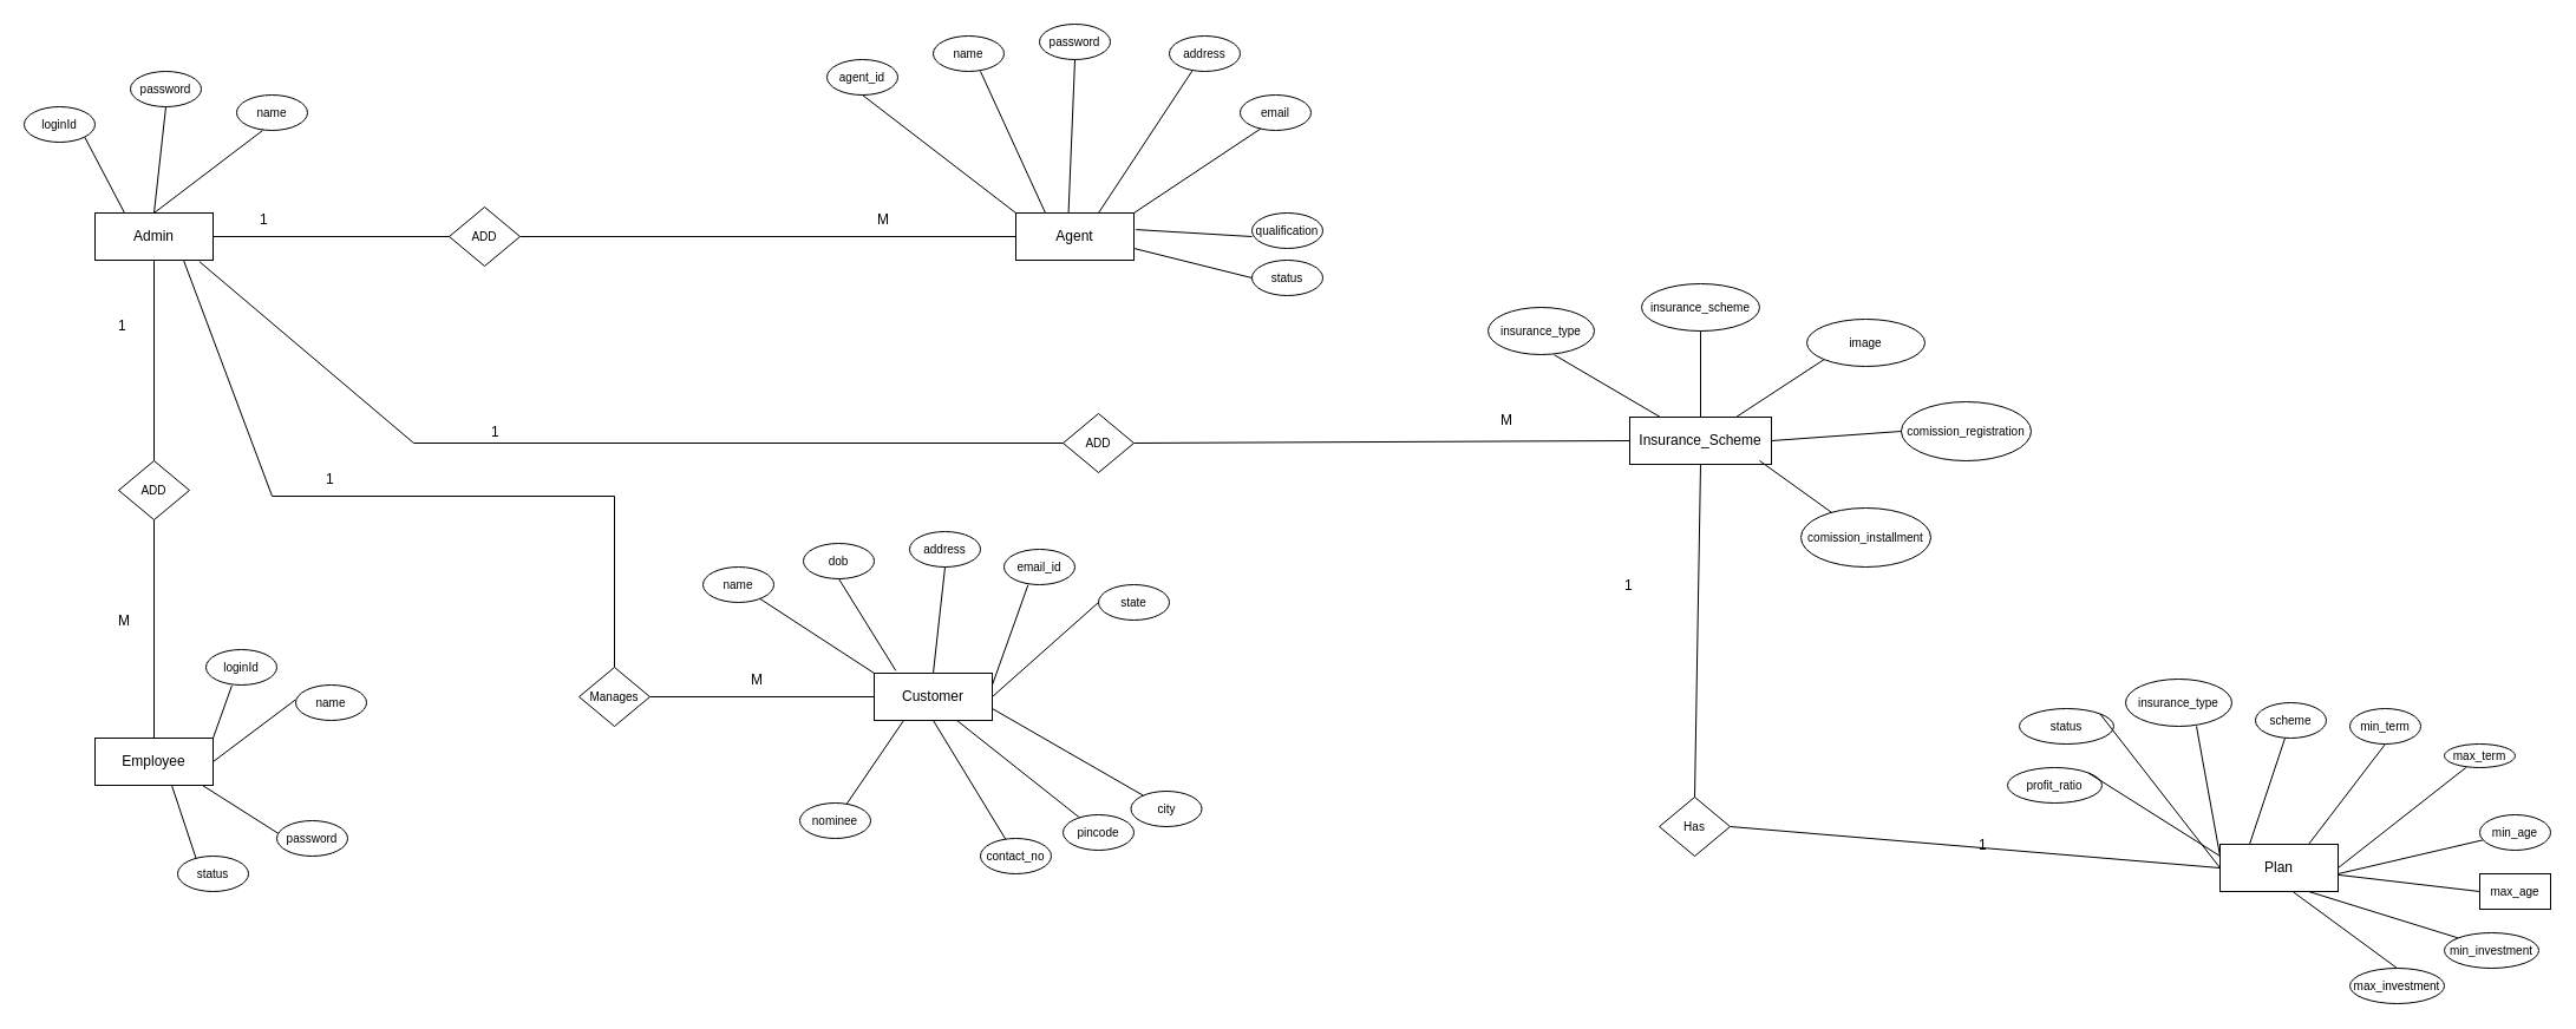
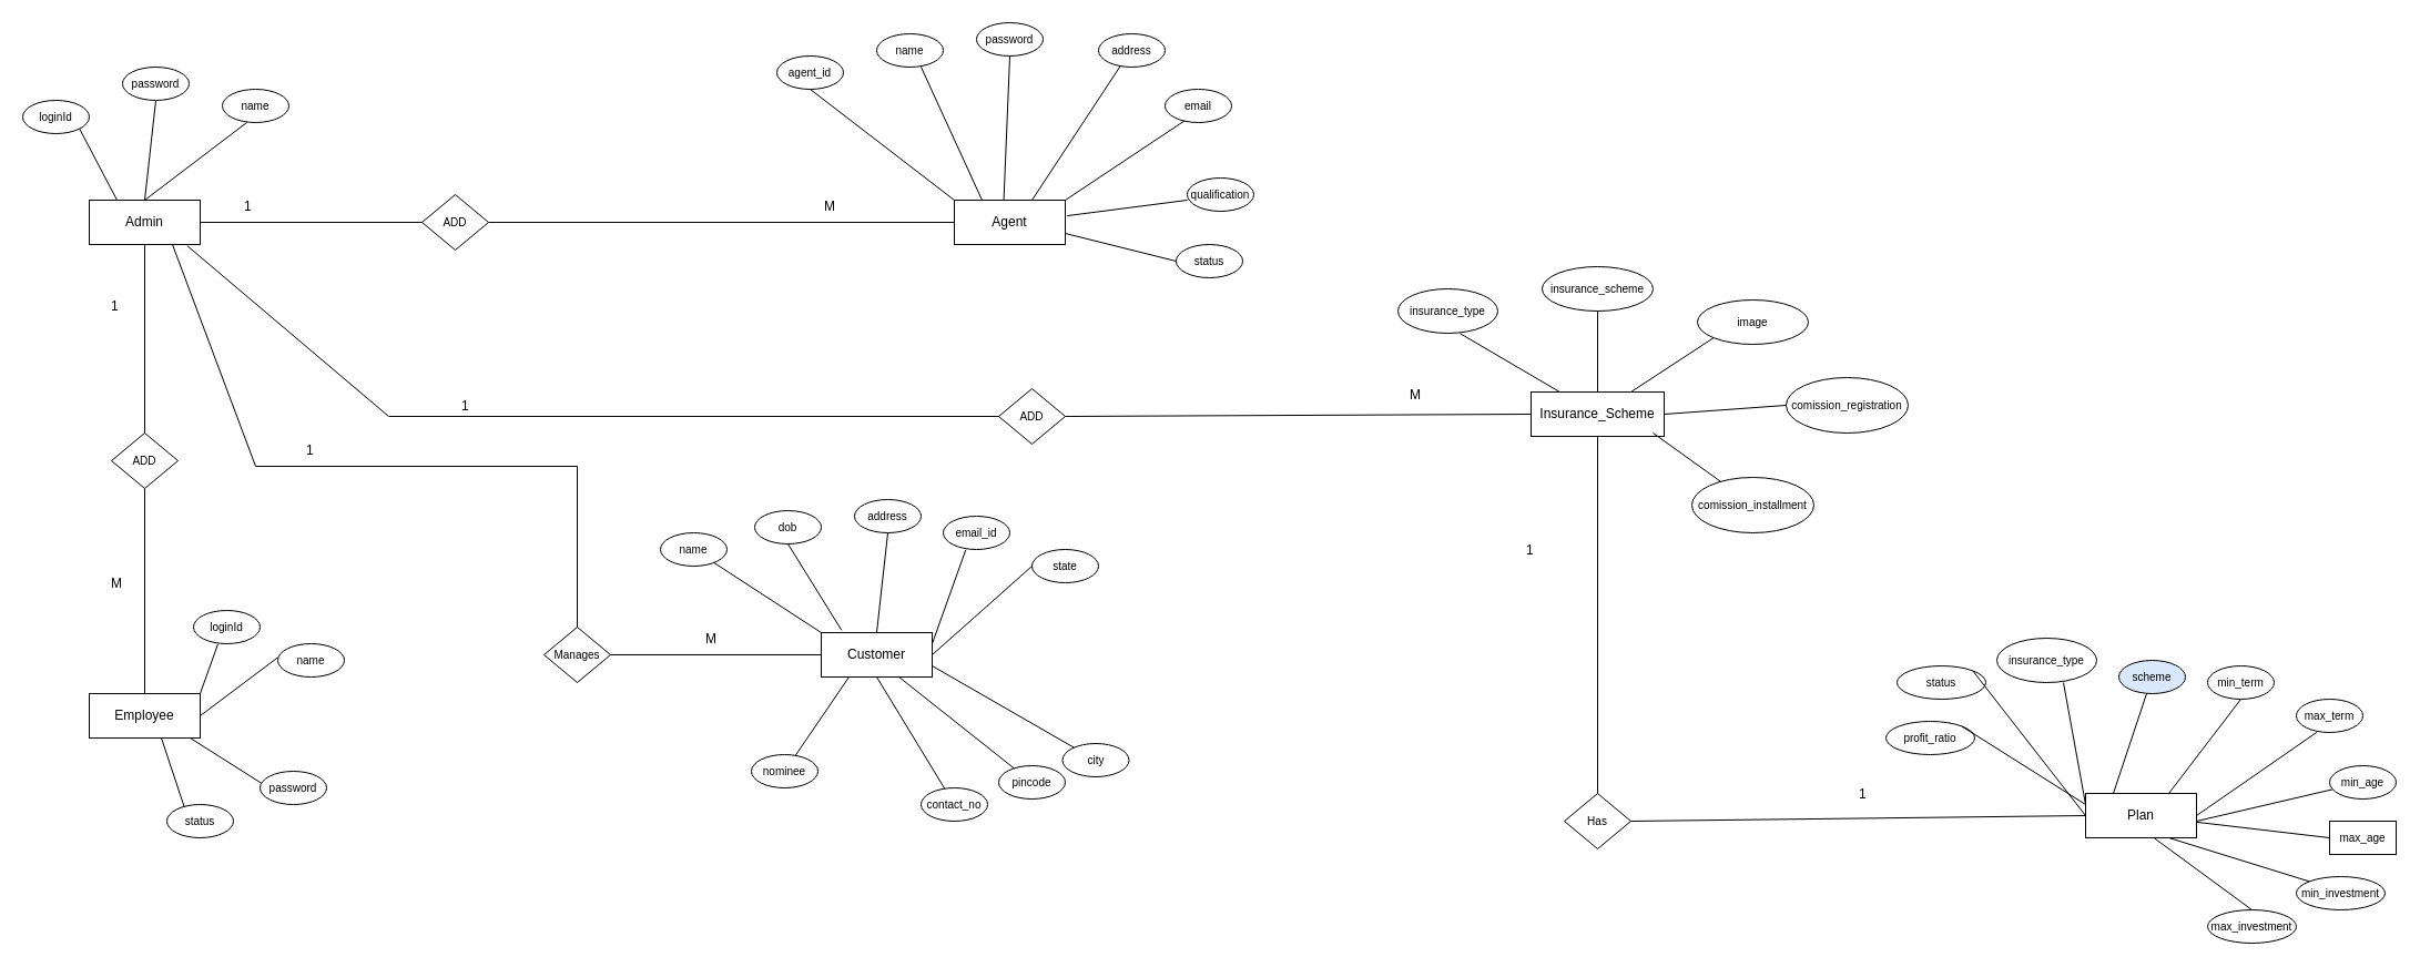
- <mxCell id="22" value="&lt;font style=&quot;font-size: 10px;&quot;&gt;qualification&lt;/font&gt;" style="ellipse;whiteSpace=wrap;html=1;align=center;" vertex="1" parent="1"><mxGeometry x="1060" y="180" width="60" height="30" as="geometry" /></mxCell>
+ <mxCell id="22" value="&lt;font style=&quot;font-size: 10px;&quot;&gt;qualification&lt;/font&gt;" style="ellipse;whiteSpace=wrap;html=1;align=center;" vertex="1" parent="1"><mxGeometry x="1070" y="160" width="60" height="30" as="geometry" /></mxCell>
- <mxCell id="81" value="&lt;font style=&quot;font-size: 10px;&quot;&gt;scheme&lt;/font&gt;" style="ellipse;whiteSpace=wrap;html=1;align=center;" vertex="1" parent="1"><mxGeometry x="1910" y="595" width="60" height="30" as="geometry" /></mxCell>
+ <mxCell id="81" value="&lt;font style=&quot;font-size: 10px;&quot;&gt;scheme&lt;/font&gt;" style="ellipse;whiteSpace=wrap;html=1;align=center;fillColor=#dae8fc;" vertex="1" parent="1"><mxGeometry x="1910" y="595" width="60" height="30" as="geometry" /></mxCell>
- <mxCell id="95" value="&lt;font style=&quot;font-size: 10px;&quot;&gt;max_term&lt;/font&gt;" style="ellipse;whiteSpace=wrap;html=1;align=center;" vertex="1" parent="1"><mxGeometry x="2070" y="630" width="60" height="20" as="geometry" /></mxCell>
+ <mxCell id="95" value="&lt;font style=&quot;font-size: 10px;&quot;&gt;max_term&lt;/font&gt;" style="ellipse;whiteSpace=wrap;html=1;align=center;" vertex="1" parent="1"><mxGeometry x="2070" y="630" width="60" height="30" as="geometry" /></mxCell>
- <mxCell id="96" value="Has" style="rhombus;whiteSpace=wrap;html=1;fontSize=10;" vertex="1" parent="1"><mxGeometry x="1405" y="675" width="60" height="50" as="geometry" /></mxCell>
+ <mxCell id="96" value="Has" style="rhombus;whiteSpace=wrap;html=1;fontSize=10;" vertex="1" parent="1"><mxGeometry x="1410" y="715" width="60" height="50" as="geometry" /></mxCell>
